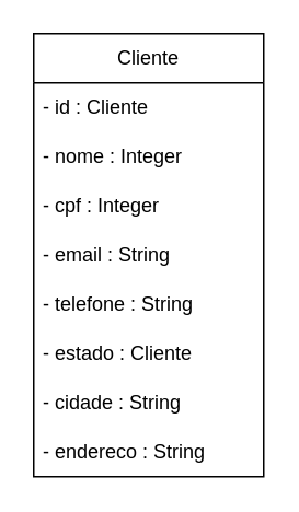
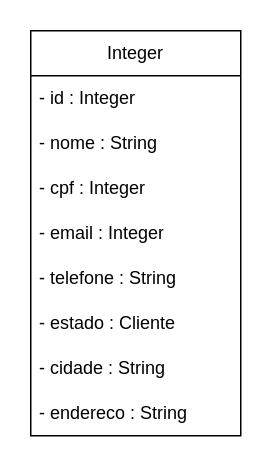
- <mxCell id="2" value="Cliente" style="swimlane;fontStyle=0;childLayout=stackLayout;horizontal=1;startSize=30;horizontalStack=0;resizeParent=1;resizeParentMax=0;resizeLast=0;collapsible=1;marginBottom=0;whiteSpace=wrap;html=1;" vertex="1" parent="1"><mxGeometry x="20" y="20" width="140" height="270" as="geometry" /></mxCell>
+ <mxCell id="2" value="Integer" style="swimlane;fontStyle=0;childLayout=stackLayout;horizontal=1;startSize=30;horizontalStack=0;resizeParent=1;resizeParentMax=0;resizeLast=0;collapsible=1;marginBottom=0;whiteSpace=wrap;html=1;" vertex="1" parent="1"><mxGeometry x="20" y="20" width="140" height="270" as="geometry" /></mxCell>
- <mxCell id="3" value="- id : Cliente&amp;nbsp;" style="text;strokeColor=none;fillColor=none;align=left;verticalAlign=middle;spacingLeft=4;spacingRight=4;overflow=hidden;points=[[0,0.5],[1,0.5]];portConstraint=eastwest;rotatable=0;whiteSpace=wrap;html=1;" vertex="1" parent="2"><mxGeometry y="30" width="140" height="30" as="geometry" /></mxCell>
+ <mxCell id="3" value="- id : Integer&amp;nbsp;" style="text;strokeColor=none;fillColor=none;align=left;verticalAlign=middle;spacingLeft=4;spacingRight=4;overflow=hidden;points=[[0,0.5],[1,0.5]];portConstraint=eastwest;rotatable=0;whiteSpace=wrap;html=1;" vertex="1" parent="2"><mxGeometry y="30" width="140" height="30" as="geometry" /></mxCell>
- <mxCell id="4" value="- nome : Integer" style="text;strokeColor=none;fillColor=none;align=left;verticalAlign=middle;spacingLeft=4;spacingRight=4;overflow=hidden;points=[[0,0.5],[1,0.5]];portConstraint=eastwest;rotatable=0;whiteSpace=wrap;html=1;" vertex="1" parent="2"><mxGeometry y="60" width="140" height="30" as="geometry" /></mxCell>
+ <mxCell id="4" value="- nome : String" style="text;strokeColor=none;fillColor=none;align=left;verticalAlign=middle;spacingLeft=4;spacingRight=4;overflow=hidden;points=[[0,0.5],[1,0.5]];portConstraint=eastwest;rotatable=0;whiteSpace=wrap;html=1;" vertex="1" parent="2"><mxGeometry y="60" width="140" height="30" as="geometry" /></mxCell>
- <mxCell id="6" value="- email : String" style="text;strokeColor=none;fillColor=none;align=left;verticalAlign=middle;spacingLeft=4;spacingRight=4;overflow=hidden;points=[[0,0.5],[1,0.5]];portConstraint=eastwest;rotatable=0;whiteSpace=wrap;html=1;" vertex="1" parent="2"><mxGeometry y="120" width="140" height="30" as="geometry" /></mxCell>
+ <mxCell id="6" value="- email : Integer" style="text;strokeColor=none;fillColor=none;align=left;verticalAlign=middle;spacingLeft=4;spacingRight=4;overflow=hidden;points=[[0,0.5],[1,0.5]];portConstraint=eastwest;rotatable=0;whiteSpace=wrap;html=1;" vertex="1" parent="2"><mxGeometry y="120" width="140" height="30" as="geometry" /></mxCell>
